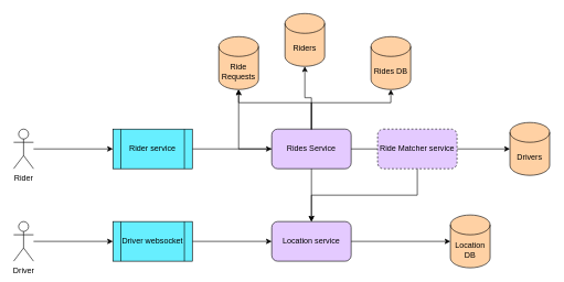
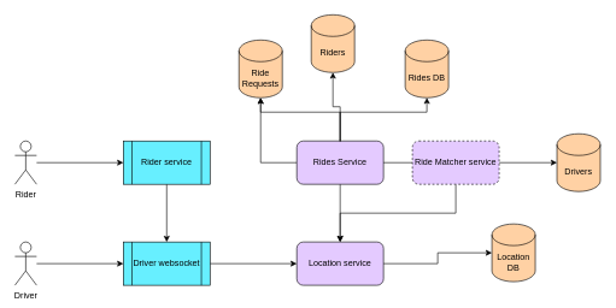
- <mxCell id="6" style="edgeStyle=orthogonalEdgeStyle;rounded=0;orthogonalLoop=1;jettySize=auto;html=1;entryX=0;entryY=0.5;entryDx=0;entryDy=0;" edge="1" parent="1" source="7" target="17"><mxGeometry relative="1" as="geometry" /></mxCell>
+ <mxCell id="6" style="edgeStyle=orthogonalEdgeStyle;rounded=0;orthogonalLoop=1;jettySize=auto;html=1;" edge="1" parent="1" source="7" target="9"><mxGeometry relative="1" as="geometry" /></mxCell>
- <mxCell id="14" value="Location DB" style="shape=cylinder3;whiteSpace=wrap;html=1;boundedLbl=1;backgroundOutline=1;size=15;fillColor=#FFD1A4;" vertex="1" parent="1"><mxGeometry x="680" y="325" width="60" height="80" as="geometry" /></mxCell>
+ <mxCell id="14" value="Location DB" style="shape=cylinder3;whiteSpace=wrap;html=1;boundedLbl=1;backgroundOutline=1;size=15;fillColor=#FFD1A4;" vertex="1" parent="1"><mxGeometry x="680" y="310" width="60" height="80" as="geometry" /></mxCell>
